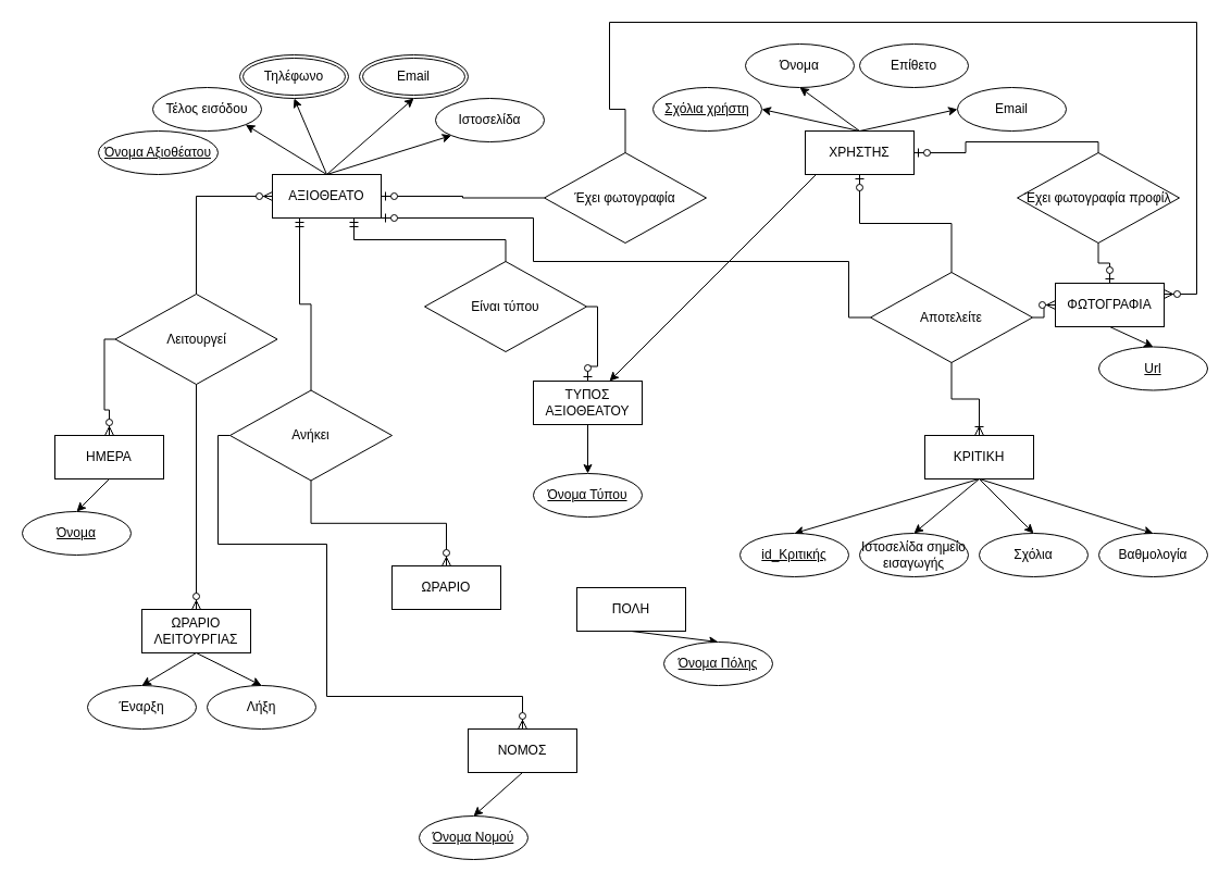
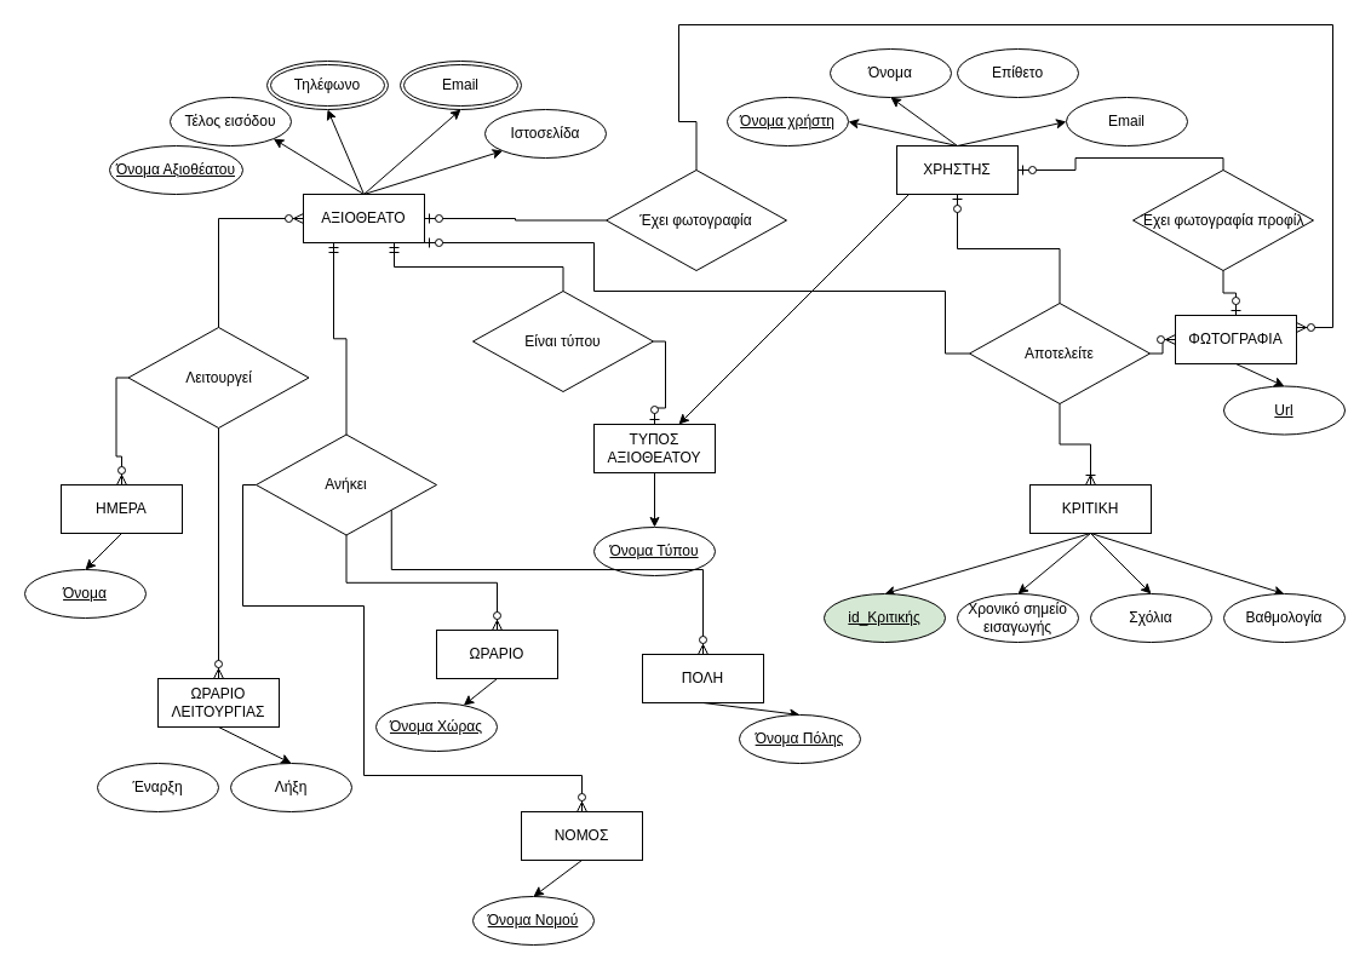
- <mxCell id="43" value="Σχόλια χρήστη" style="ellipse;whiteSpace=wrap;html=1;align=center;fontStyle=4;" parent="1" vertex="1"><mxGeometry x="600" y="80" width="100" height="40" as="geometry" /></mxCell>
+ <mxCell id="43" value="Όνομα χρήστη" style="ellipse;whiteSpace=wrap;html=1;align=center;fontStyle=4;" parent="1" vertex="1"><mxGeometry x="600" y="80" width="100" height="40" as="geometry" /></mxCell>
+ <mxCell id="70" value="" style="edgeStyle=orthogonalEdgeStyle;fontSize=12;html=1;endArrow=ERzeroToMany;endFill=1;rounded=0;entryX=0.5;entryY=0;entryDx=0;entryDy=0;exitX=1;exitY=1;exitDx=0;exitDy=0;" parent="1" source="58" target="14" edge="1"><mxGeometry width="100" height="100" relative="1" as="geometry"><mxPoint x="290" y="460" as="sourcePoint" /><mxPoint x="420" y="530" as="targetPoint" /><Array as="points"><mxPoint x="323" y="470" /><mxPoint x="580" y="470" /></Array></mxGeometry></mxCell>
- <mxCell id="36" value="id_Κριτικής" style="ellipse;whiteSpace=wrap;html=1;align=center;fontStyle=4;" parent="1" vertex="1"><mxGeometry x="680" y="490" width="100" height="40" as="geometry" /></mxCell>
+ <mxCell id="36" value="id_Κριτικής" style="ellipse;whiteSpace=wrap;html=1;align=center;fontStyle=4;fillColor=#d5e8d4;" parent="1" vertex="1"><mxGeometry x="680" y="490" width="100" height="40" as="geometry" /></mxCell>
- <mxCell id="40" value="Ιστοσελίδα σημείο εισαγωγής" style="ellipse;whiteSpace=wrap;html=1;align=center;" parent="1" vertex="1"><mxGeometry x="790" y="490" width="100" height="40" as="geometry" /></mxCell>
+ <mxCell id="40" value="Χρονικό σημείο εισαγωγής" style="ellipse;whiteSpace=wrap;html=1;align=center;" parent="1" vertex="1"><mxGeometry x="790" y="490" width="100" height="40" as="geometry" /></mxCell>
+ <mxCell id="11" style="rounded=0;orthogonalLoop=1;jettySize=auto;html=1;exitX=0.5;exitY=1;exitDx=0;exitDy=0;" parent="1" source="12" target="38" edge="1"><mxGeometry relative="1" as="geometry" /></mxCell>
+ <mxCell id="38" value="Όνομα Χώρας" style="ellipse;whiteSpace=wrap;html=1;align=center;fontStyle=4;" parent="1" vertex="1"><mxGeometry y="580" width="100" height="40" as="geometry" x="310" /></mxCell>
- <mxCell id="4" style="rounded=0;orthogonalLoop=1;jettySize=auto;html=1;exitX=0.5;exitY=1;exitDx=0;exitDy=0;entryX=0.5;entryY=0;entryDx=0;entryDy=0;" parent="1" source="6" target="33" edge="1"><mxGeometry relative="1" as="geometry" /></mxCell>
- <mxCell id="39" value="Όνομα Νομού" style="ellipse;whiteSpace=wrap;html=1;align=center;fontStyle=4;" parent="1" vertex="1"><mxGeometry x="385" y="750" width="100" height="40" as="geometry" /></mxCell>
+ <mxCell id="39" value="Όνομα Νομού" style="ellipse;whiteSpace=wrap;html=1;align=center;fontStyle=4;" parent="1" vertex="1"><mxGeometry x="390" y="740" width="100" height="40" as="geometry" /></mxCell>
